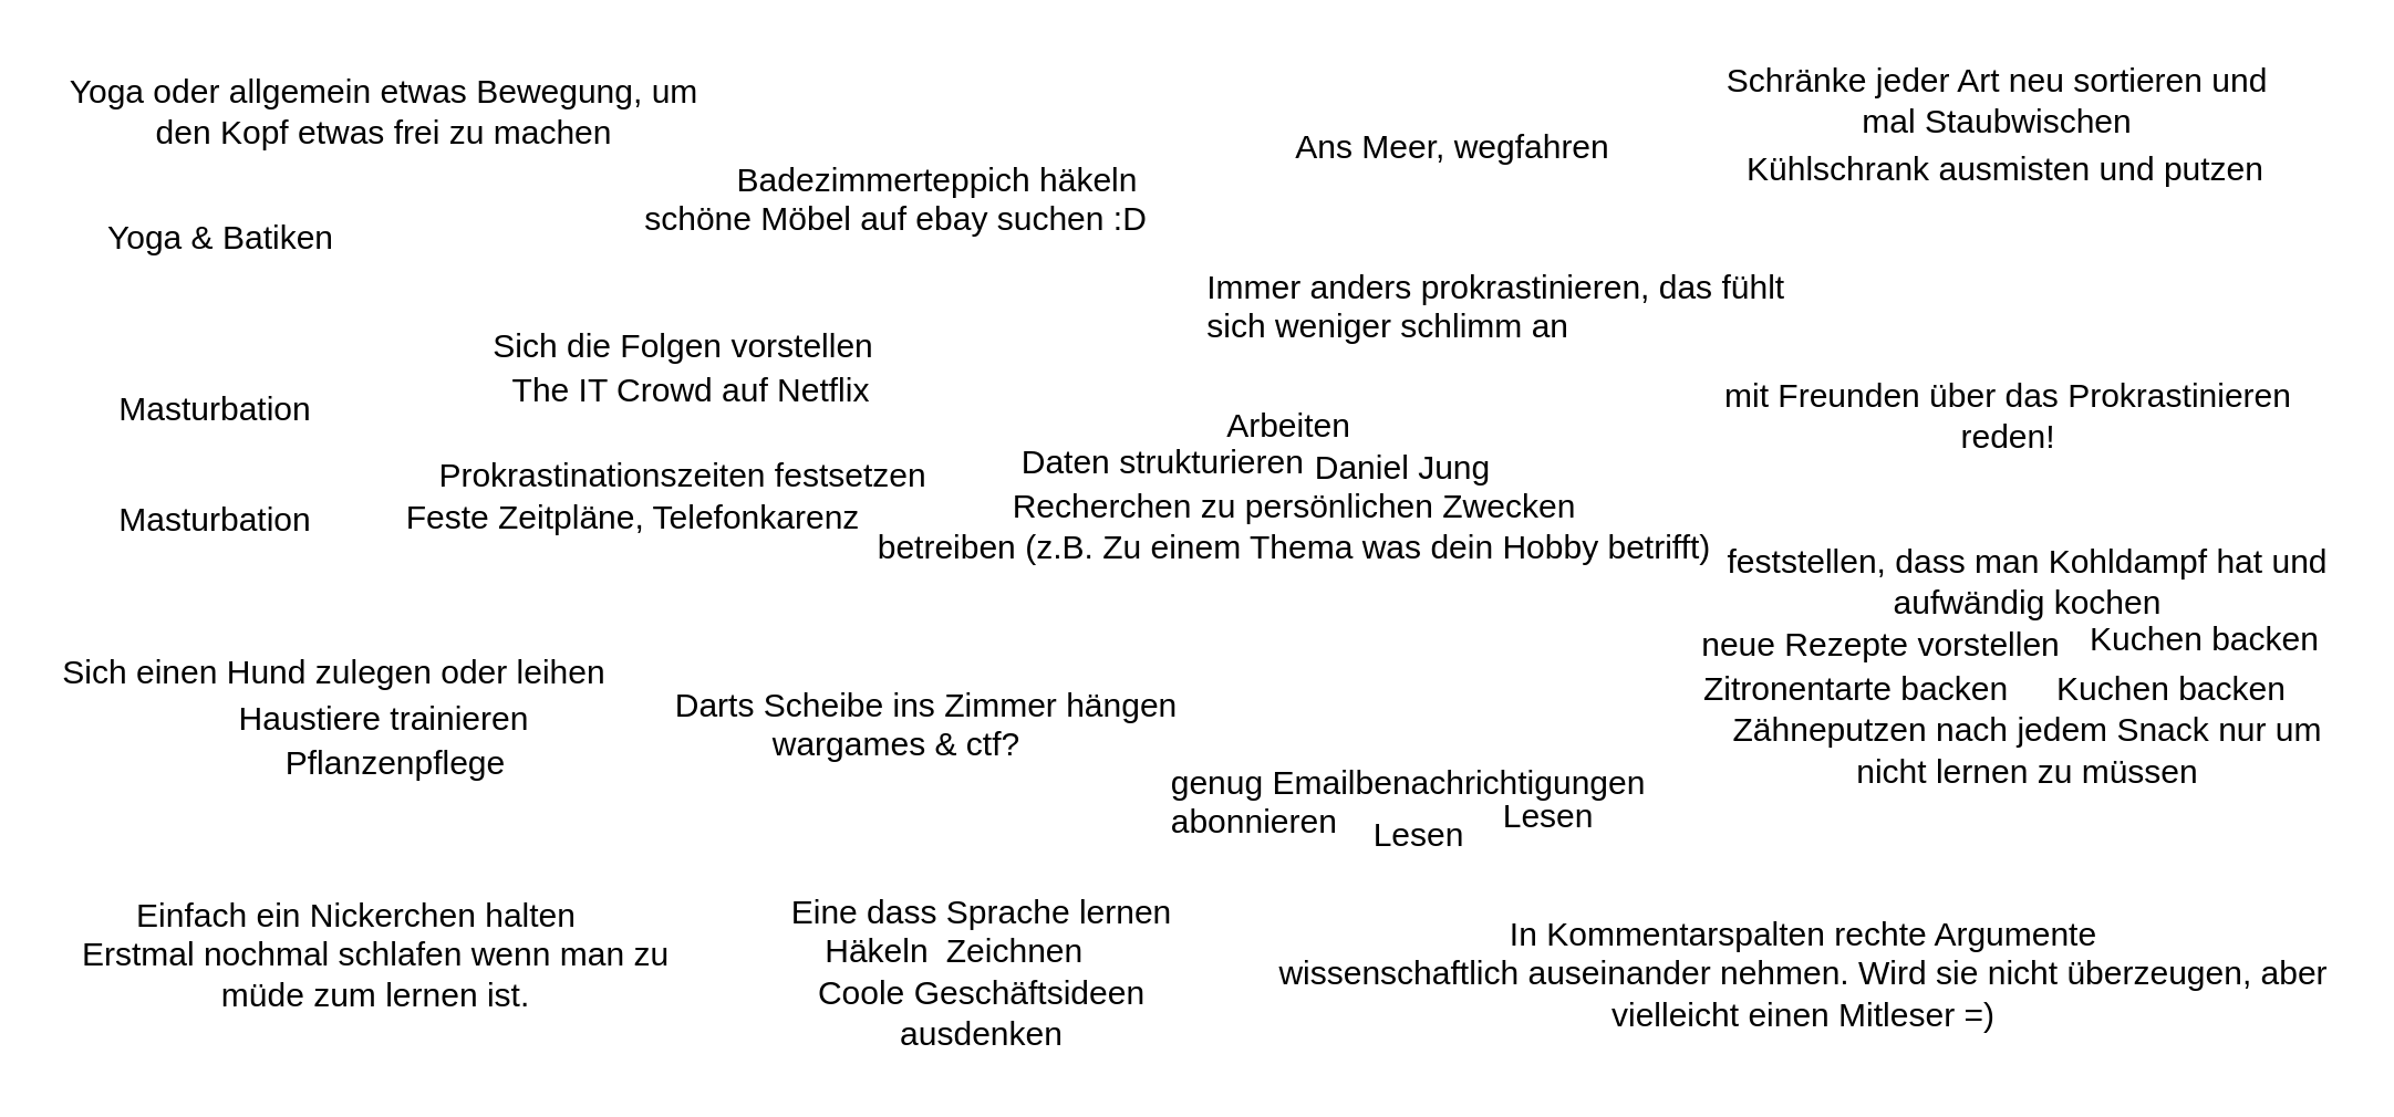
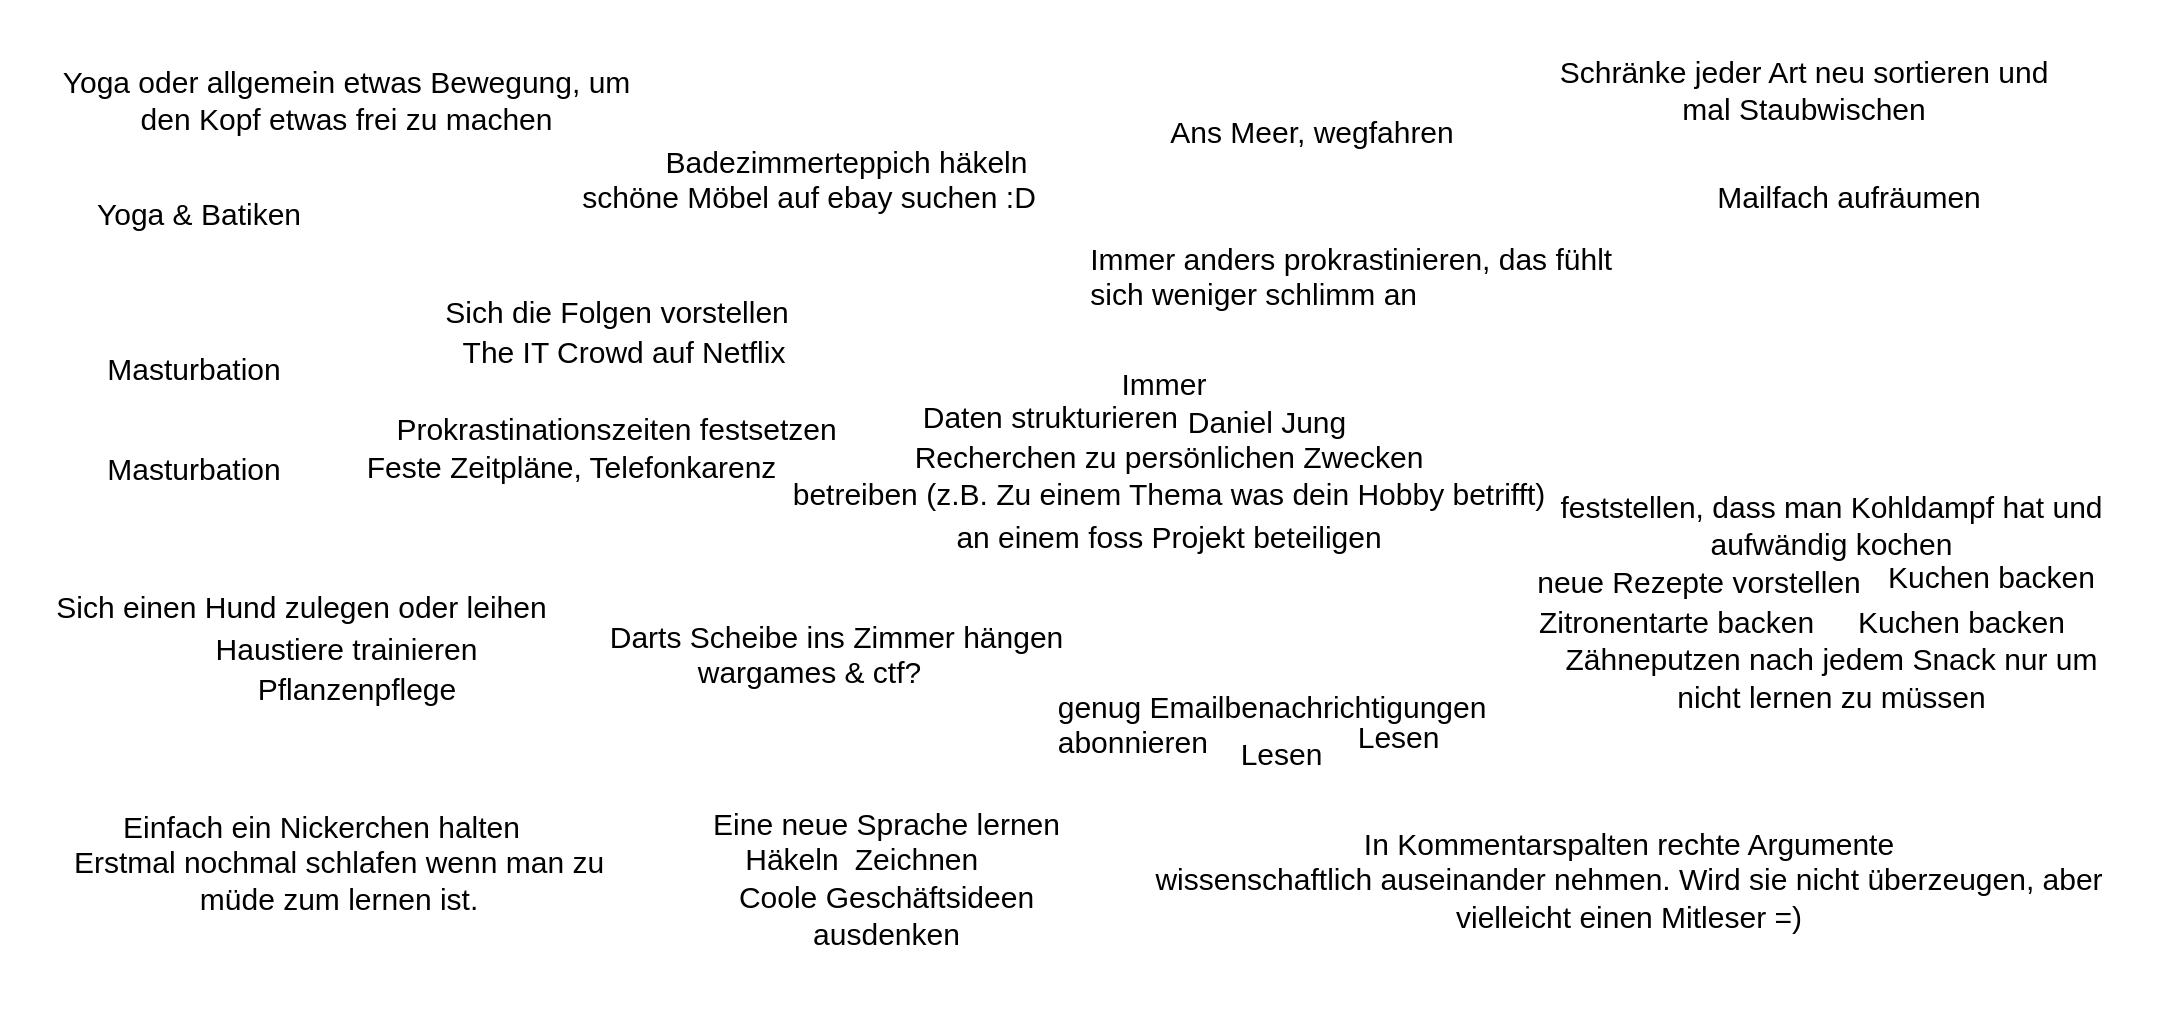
- <mxCell id="25" value="Kühlschrank ausmisten und putzen" style="text;html=1;align=center;verticalAlign=middle;resizable=0;points=[];autosize=1;" parent="1" vertex="1"><mxGeometry x="627.5" y="52" width="193" height="18" as="geometry" /></mxCell>
+ <mxCell id="5" value="Mailfach aufräumen" style="text;html=1;align=center;verticalAlign=middle;resizable=0;points=[];autosize=1;" parent="1" vertex="1"><mxGeometry x="683" y="70" width="112" height="18" as="geometry" /></mxCell>
- <mxCell id="18" value="mit Freunden über das Prokrastinieren&lt;br&gt;  reden!" style="text;html=1;align=center;verticalAlign=middle;resizable=0;points=[];autosize=1;" parent="1" vertex="1"><mxGeometry x="620.5" y="134" width="209" height="32" as="geometry" /></mxCell>
- <mxCell id="35" value="Arbeiten" style="text;html=1;align=center;verticalAlign=middle;resizable=0;points=[];autosize=1;" parent="1" vertex="1"><mxGeometry x="438.5" y="145" width="52" height="18" as="geometry" /></mxCell>
+ <mxCell id="35" value="Immer" style="text;html=1;align=center;verticalAlign=middle;resizable=0;points=[];autosize=1;" parent="1" vertex="1"><mxGeometry x="438.5" y="145" width="52" height="18" as="geometry" /></mxCell>
+ <mxCell id="40" value="an einem foss Projekt beteiligen" style="text;html=1;align=center;verticalAlign=middle;resizable=0;points=[];autosize=1;" parent="1" vertex="1"><mxGeometry x="379" y="206" width="175" height="18" as="geometry" /></mxCell>
- <mxCell id="41" value="Eine dass Sprache lernen" style="text;html=1;align=center;verticalAlign=middle;resizable=0;points=[];autosize=1;" parent="1" vertex="1"><mxGeometry x="281.5" y="321" width="144" height="18" as="geometry" /></mxCell>
+ <mxCell id="41" value="Eine neue Sprache lernen" style="text;html=1;align=center;verticalAlign=middle;resizable=0;points=[];autosize=1;" parent="1" vertex="1"><mxGeometry x="281.5" y="321" width="144" height="18" as="geometry" /></mxCell>
